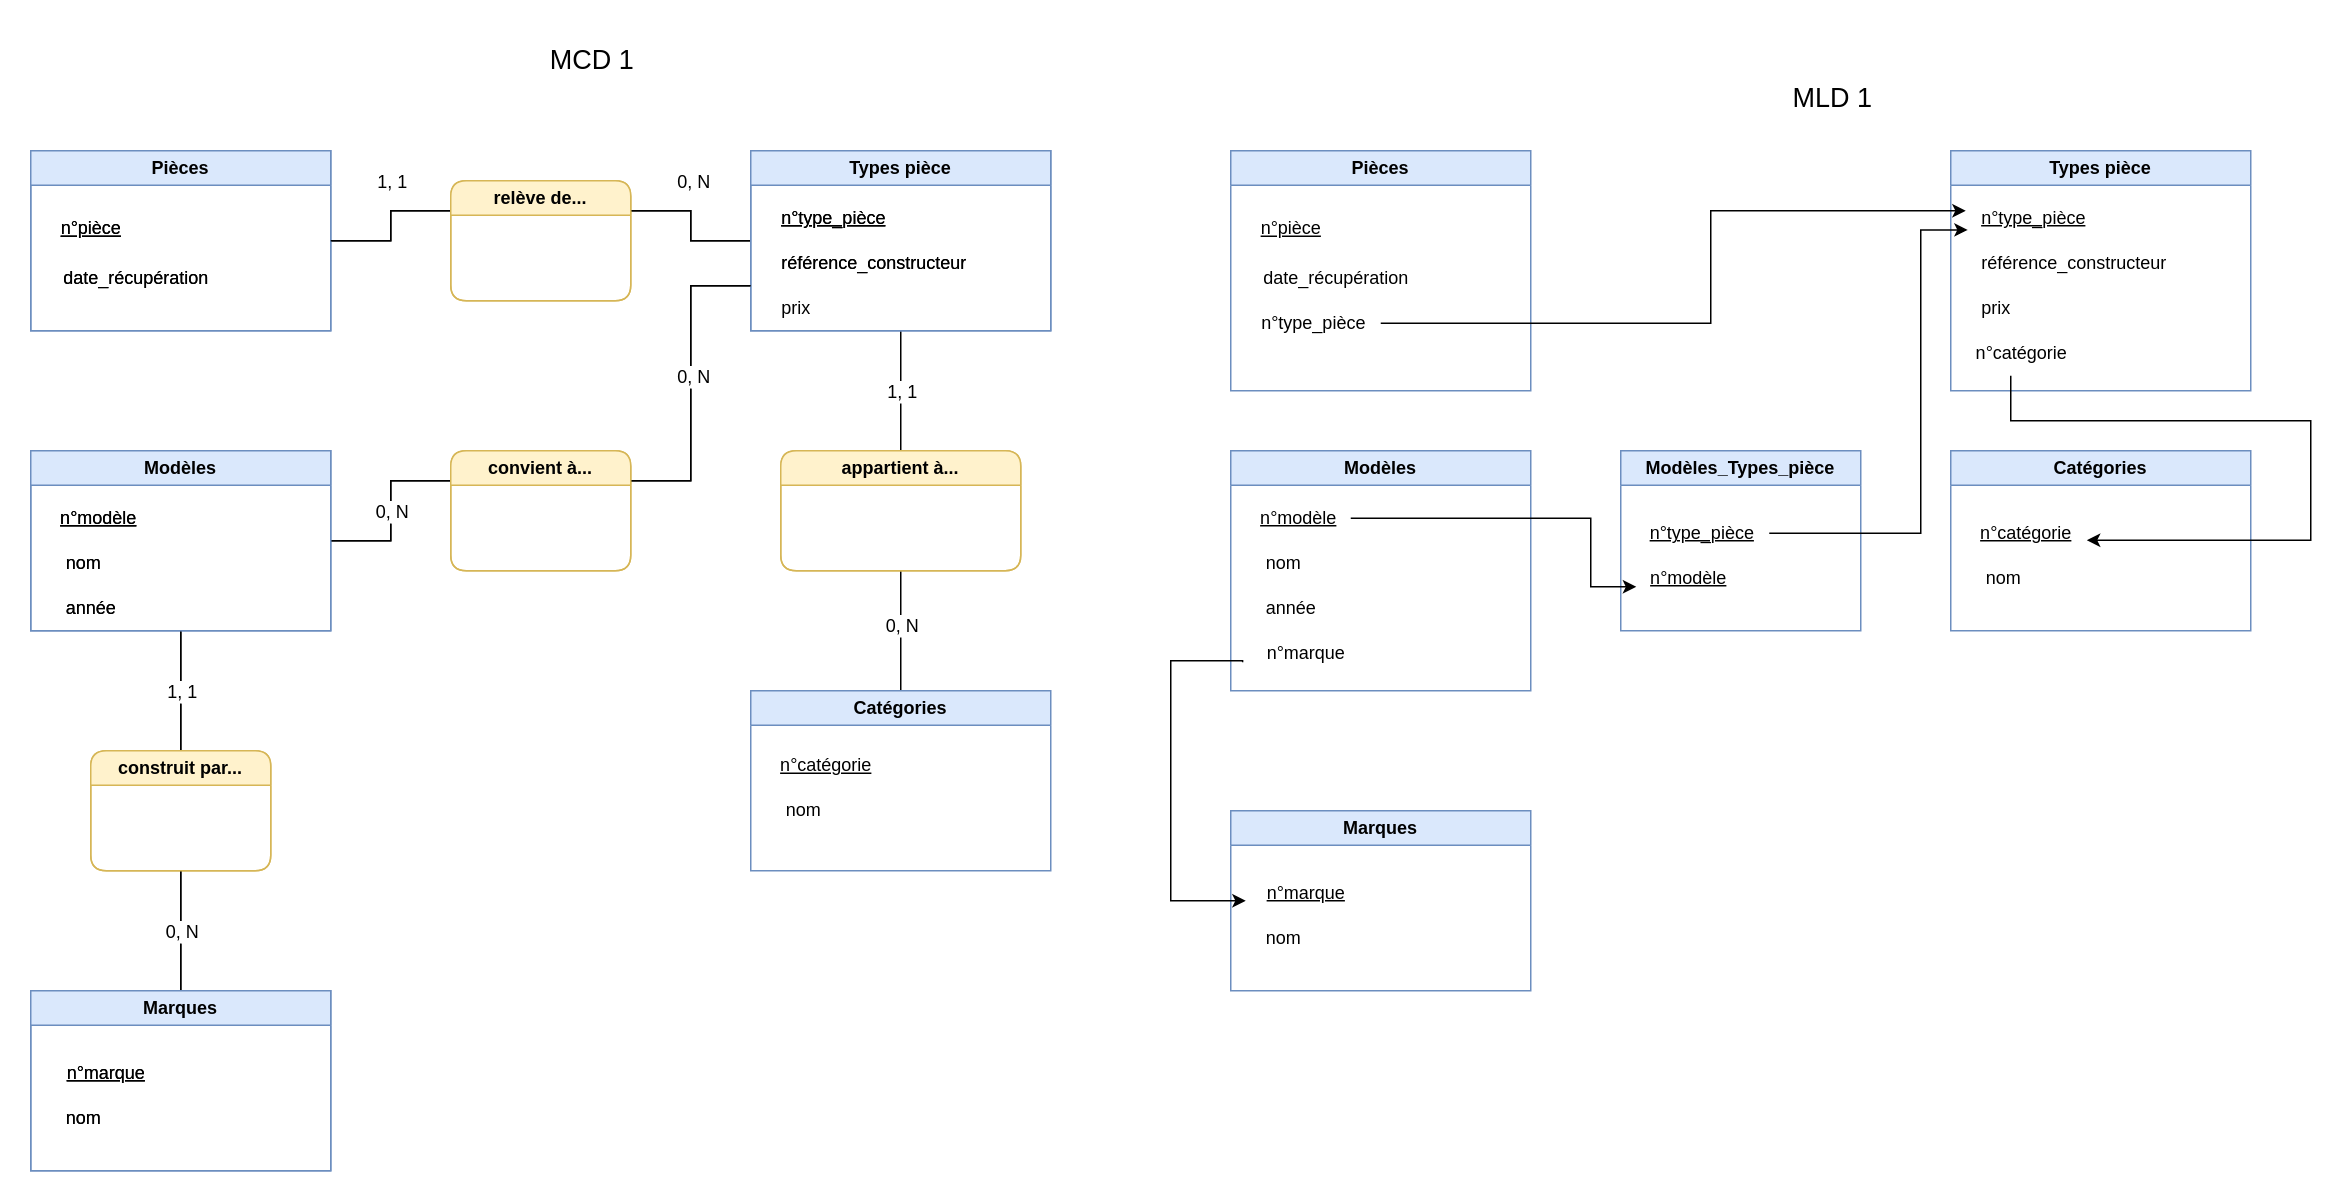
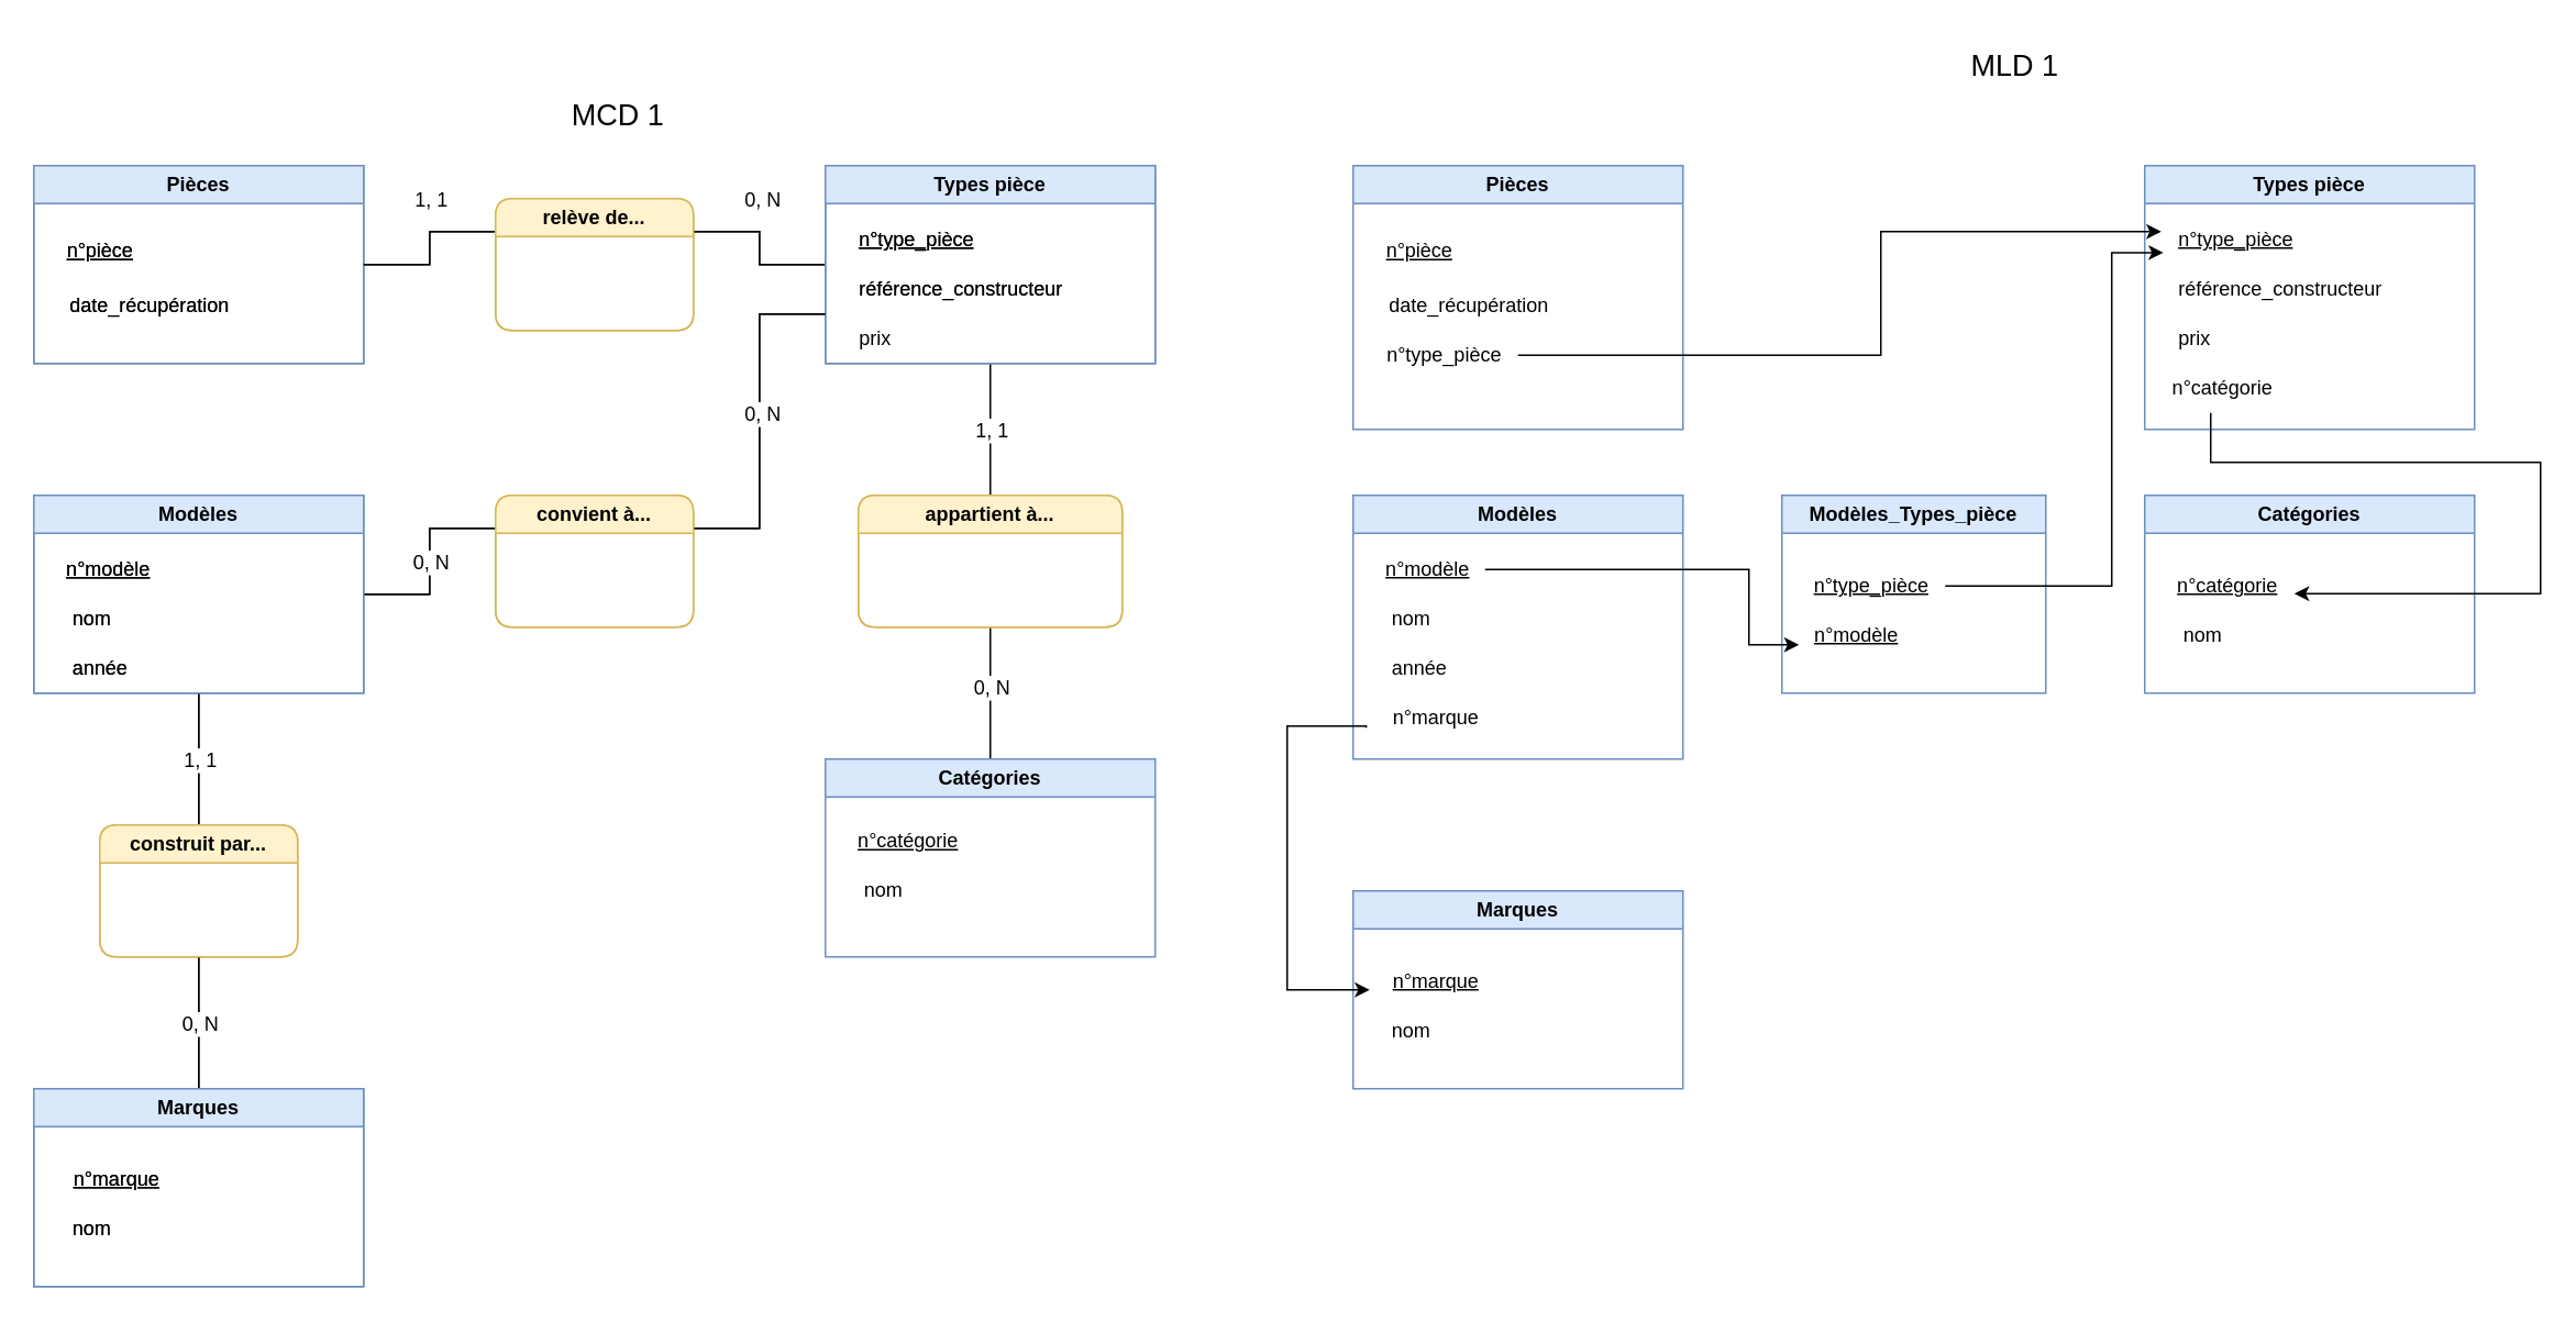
- <mxCell id="7" value="&lt;font style=&quot;font-size: 18px;&quot;&gt;MCD 1&lt;/font&gt;" style="text;html=1;align=center;verticalAlign=middle;resizable=0;points=[];autosize=1;strokeColor=none;fillColor=none;" parent="1" vertex="1"><mxGeometry x="354" y="20" width="80" height="40" as="geometry" /></mxCell>
+ <mxCell id="7" value="&lt;font style=&quot;font-size: 18px;&quot;&gt;MCD 1&lt;/font&gt;" style="text;html=1;align=center;verticalAlign=middle;resizable=0;points=[];autosize=1;strokeColor=none;fillColor=none;" parent="1" vertex="1"><mxGeometry x="334" y="50" width="80" height="40" as="geometry" /></mxCell>
- <mxCell id="89" value="&lt;font style=&quot;font-size: 18px;&quot;&gt;MLD 1&lt;/font&gt;" style="text;html=1;align=center;verticalAlign=middle;resizable=0;points=[];autosize=1;strokeColor=none;fillColor=none;" parent="1" vertex="1"><mxGeometry x="1181" y="45" width="80" height="40" as="geometry" /></mxCell>
+ <mxCell id="89" value="&lt;font style=&quot;font-size: 18px;&quot;&gt;MLD 1&lt;/font&gt;" style="text;html=1;align=center;verticalAlign=middle;resizable=0;points=[];autosize=1;strokeColor=none;fillColor=none;" parent="1" vertex="1"><mxGeometry x="1181" y="20" width="80" height="40" as="geometry" /></mxCell>
